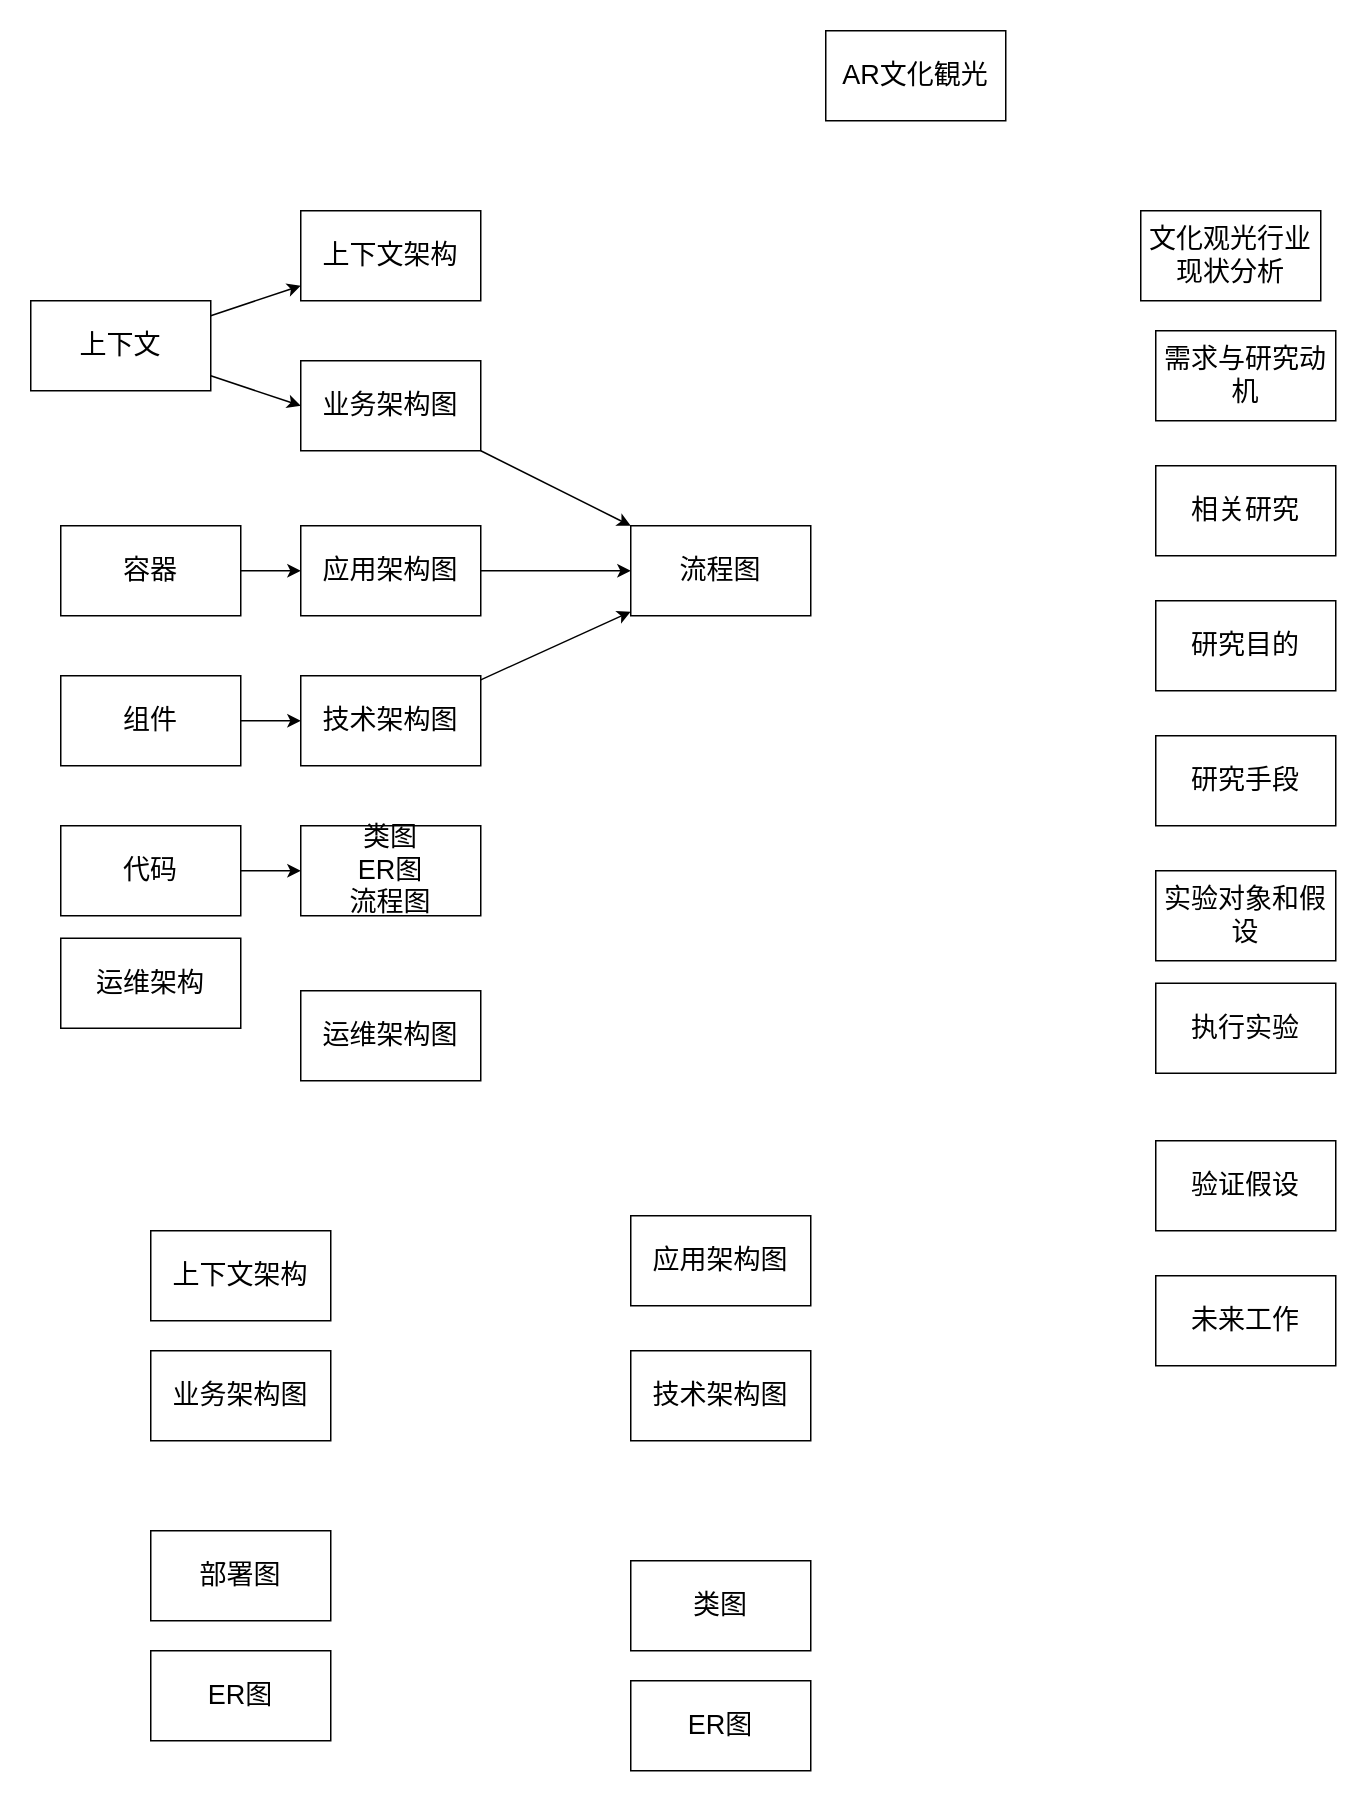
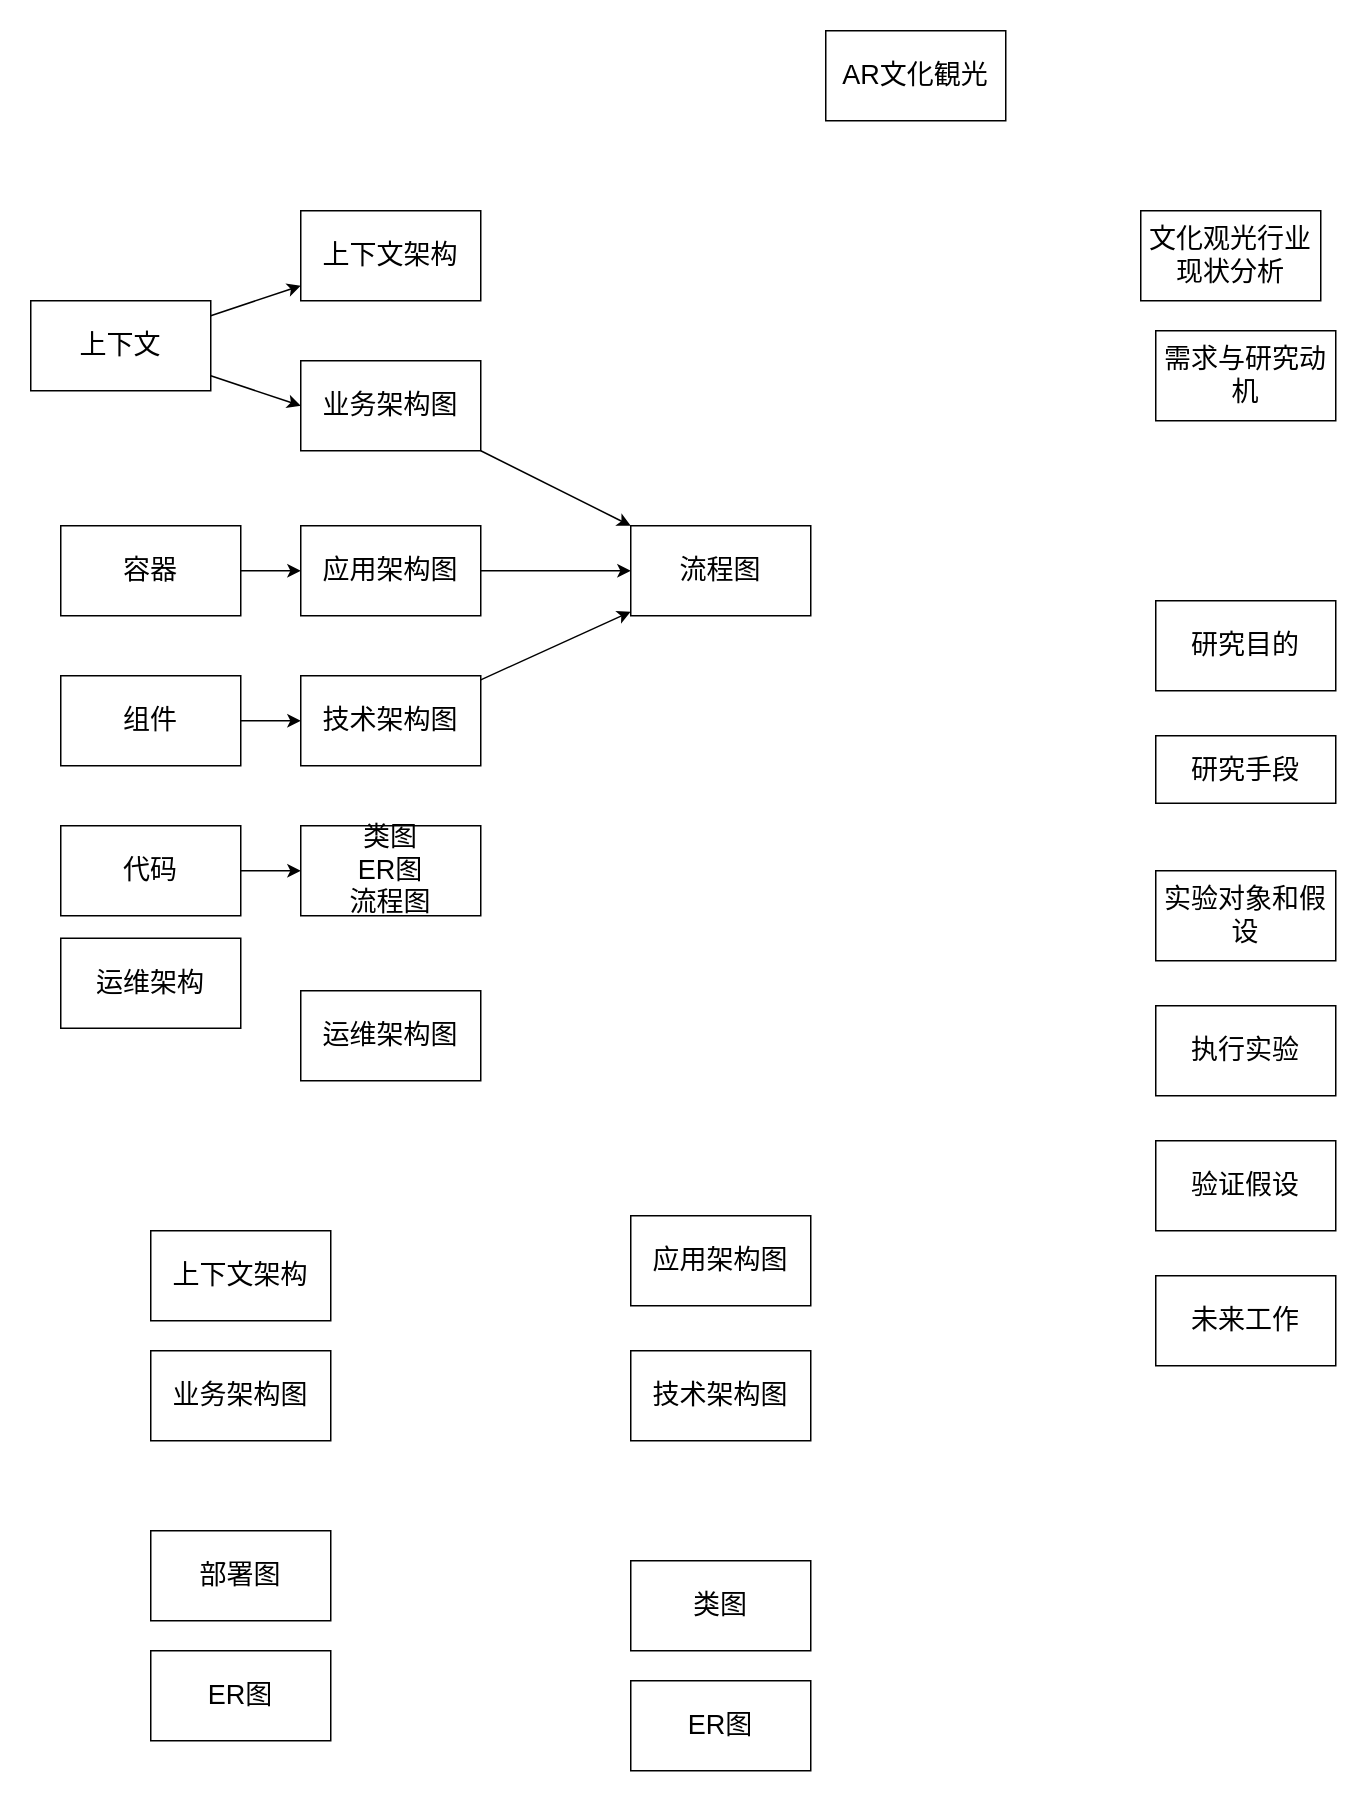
- <mxCell id="6" value="&lt;span style=&quot;font-size: 18px;&quot;&gt;相关研究&lt;/span&gt;" style="rounded=0;whiteSpace=wrap;html=1;" parent="1" vertex="1"><mxGeometry x="770" y="310" width="120" height="60" as="geometry" /></mxCell>
- <mxCell id="7" value="&lt;span style=&quot;font-size: 18px;&quot;&gt;研究手段&lt;/span&gt;" style="rounded=0;whiteSpace=wrap;html=1;" parent="1" vertex="1"><mxGeometry x="770" y="490" width="120" height="60" as="geometry" /></mxCell>
+ <mxCell id="7" value="&lt;span style=&quot;font-size: 18px;&quot;&gt;研究手段&lt;/span&gt;" style="rounded=0;whiteSpace=wrap;html=1;" parent="1" vertex="1"><mxGeometry x="770" y="490" width="120" height="45" as="geometry" /></mxCell>
- <mxCell id="11" value="&lt;span style=&quot;font-size: 18px;&quot;&gt;执行实验&lt;/span&gt;" style="rounded=0;whiteSpace=wrap;html=1;" parent="1" vertex="1"><mxGeometry x="770" y="655" width="120" height="60" as="geometry" /></mxCell>
+ <mxCell id="11" value="&lt;span style=&quot;font-size: 18px;&quot;&gt;执行实验&lt;/span&gt;" style="rounded=0;whiteSpace=wrap;html=1;" parent="1" vertex="1"><mxGeometry x="770" y="670" width="120" height="60" as="geometry" /></mxCell>
